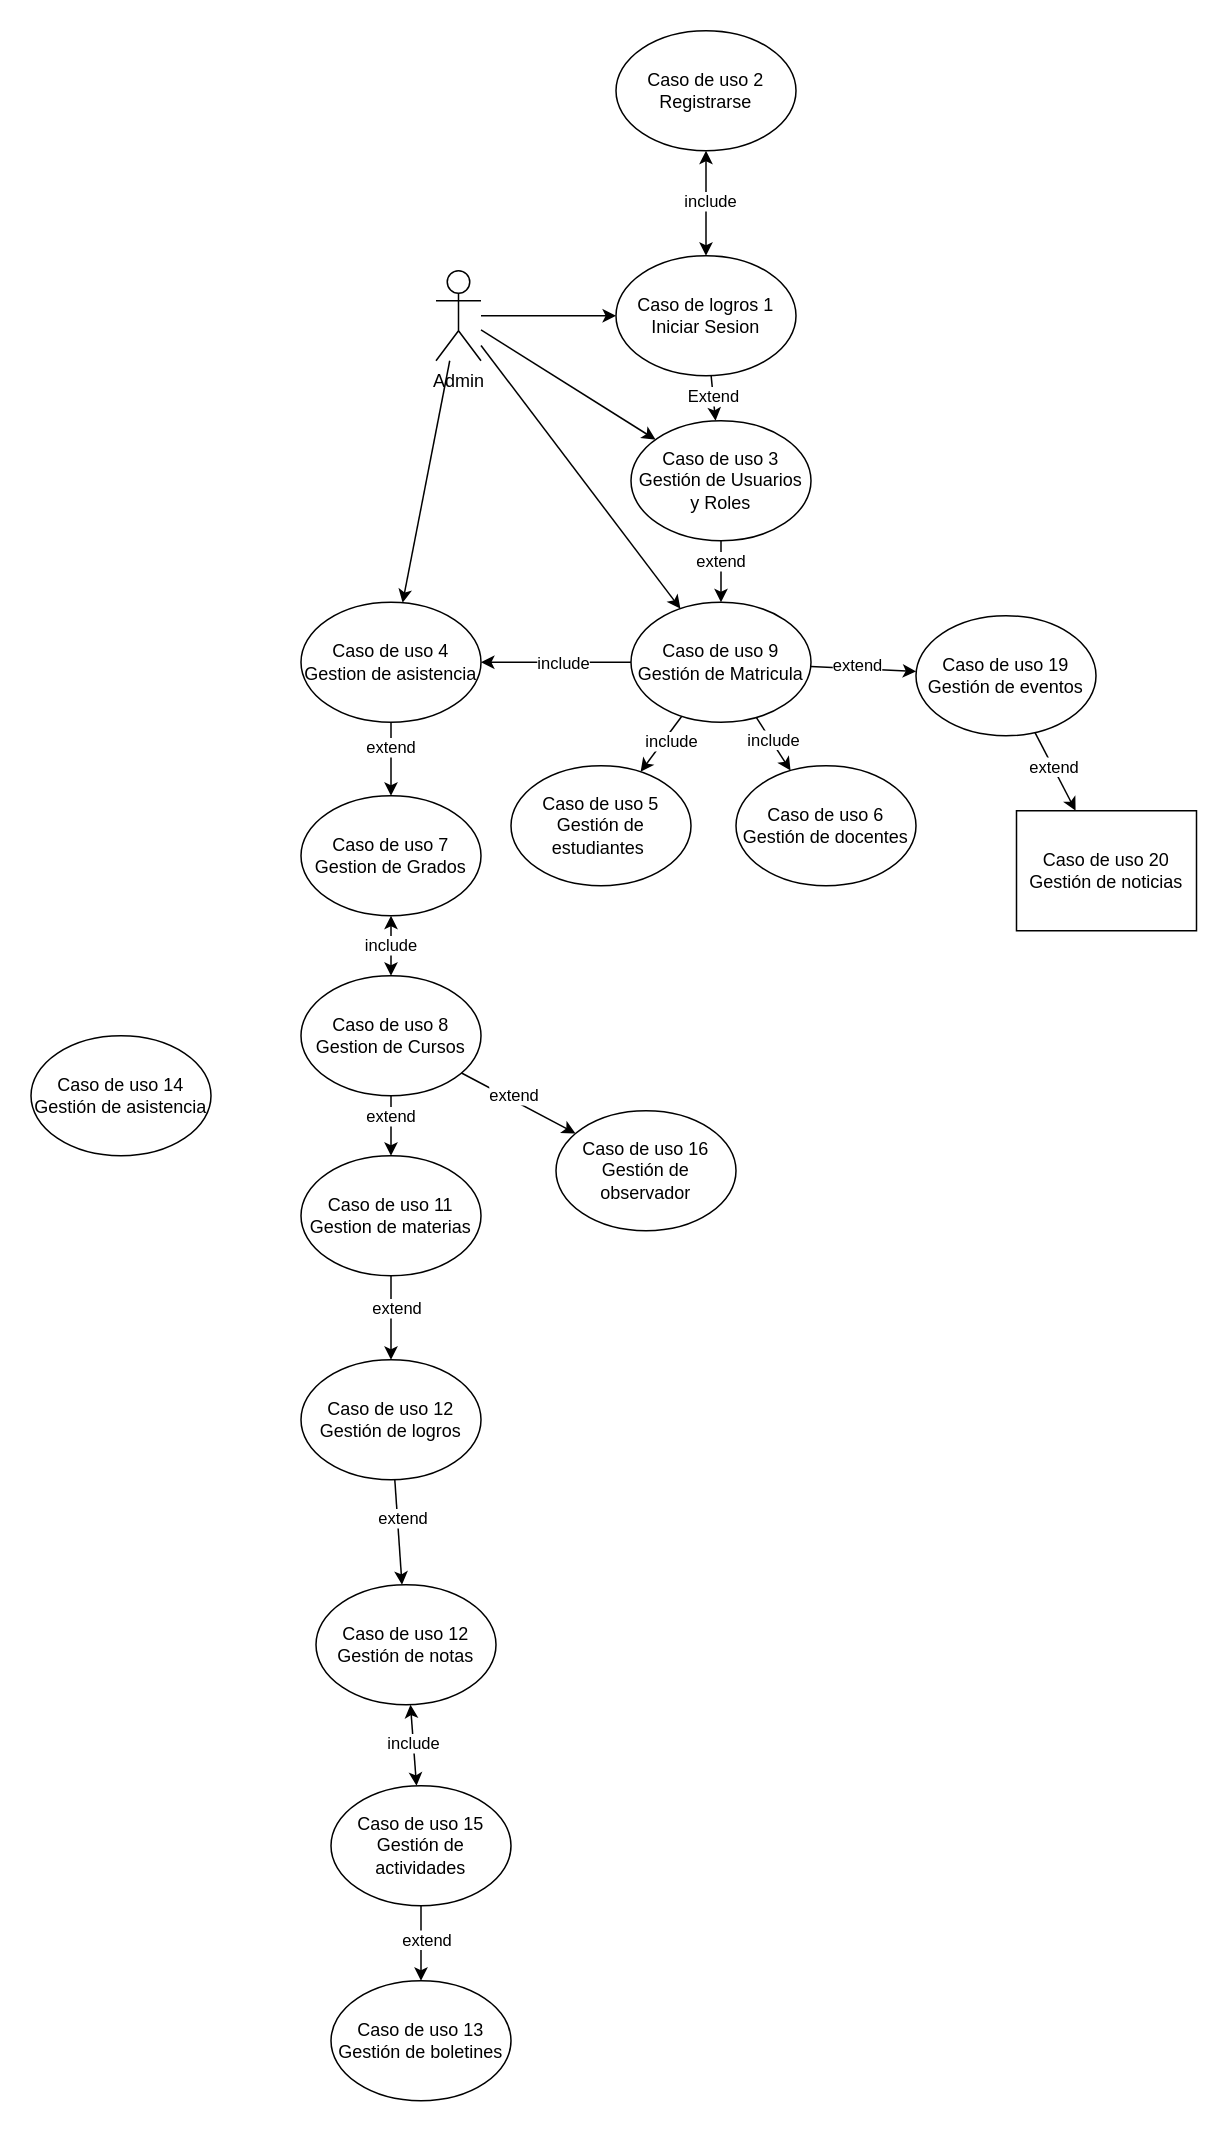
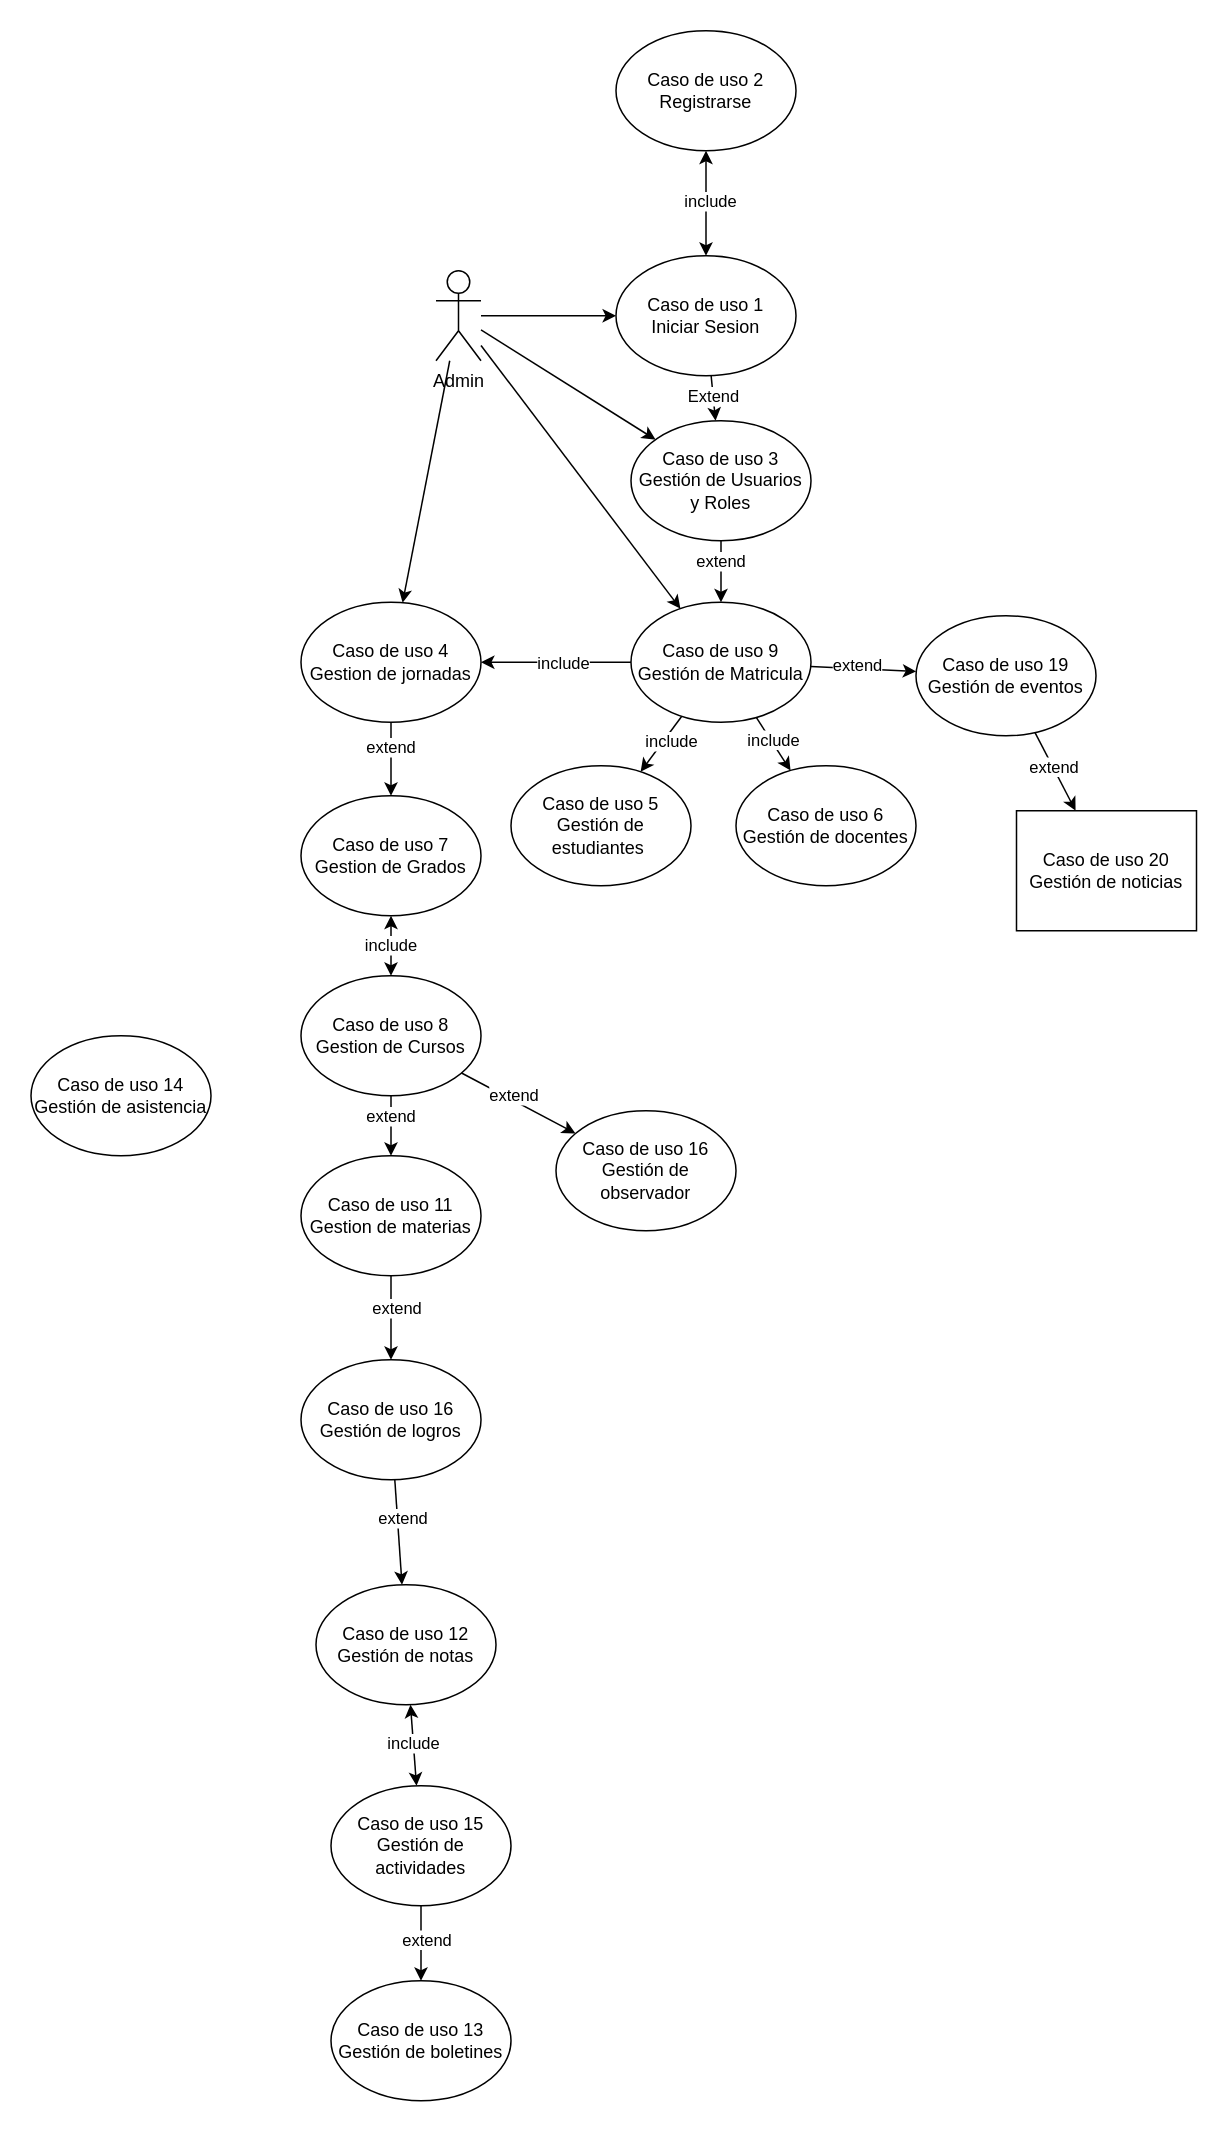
- <mxCell id="3" value="Caso de logros 1&lt;div&gt;Iniciar Sesion&lt;/div&gt;" style="ellipse;whiteSpace=wrap;html=1;" vertex="1" parent="1"><mxGeometry x="410" y="170" width="120" height="80" as="geometry" /></mxCell>
+ <mxCell id="3" value="Caso de uso 1&lt;div&gt;Iniciar Sesion&lt;/div&gt;" style="ellipse;whiteSpace=wrap;html=1;" vertex="1" parent="1"><mxGeometry x="410" y="170" width="120" height="80" as="geometry" /></mxCell>
- <mxCell id="11" value="Caso de uso 4&lt;div&gt;Gestion de asistencia&lt;/div&gt;" style="ellipse;whiteSpace=wrap;html=1;" vertex="1" parent="1"><mxGeometry x="200" y="401" width="120" height="80" as="geometry" /></mxCell>
+ <mxCell id="11" value="Caso de uso 4&lt;div&gt;Gestion de jornadas&lt;/div&gt;" style="ellipse;whiteSpace=wrap;html=1;" vertex="1" parent="1"><mxGeometry x="200" y="401" width="120" height="80" as="geometry" /></mxCell>
- <mxCell id="34" value="Caso de uso 12&lt;div&gt;Gestión de logros&lt;/div&gt;" style="ellipse;whiteSpace=wrap;html=1;" vertex="1" parent="1"><mxGeometry x="200" y="906" width="120" height="80" as="geometry" /></mxCell>
+ <mxCell id="34" value="Caso de uso 16&lt;div&gt;Gestión de logros&lt;/div&gt;" style="ellipse;whiteSpace=wrap;html=1;" vertex="1" parent="1"><mxGeometry x="200" y="906" width="120" height="80" as="geometry" /></mxCell>
